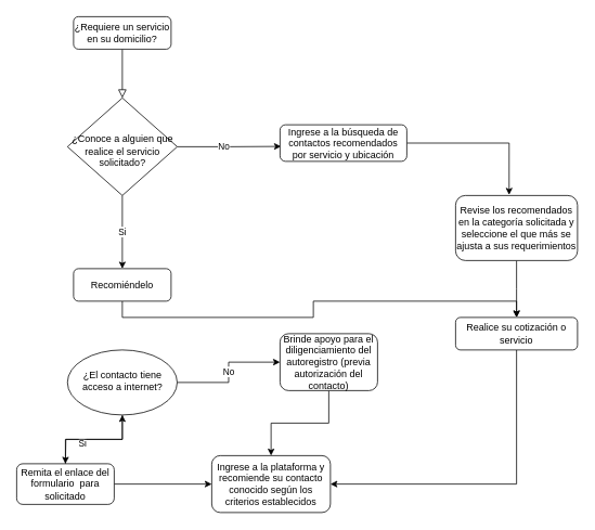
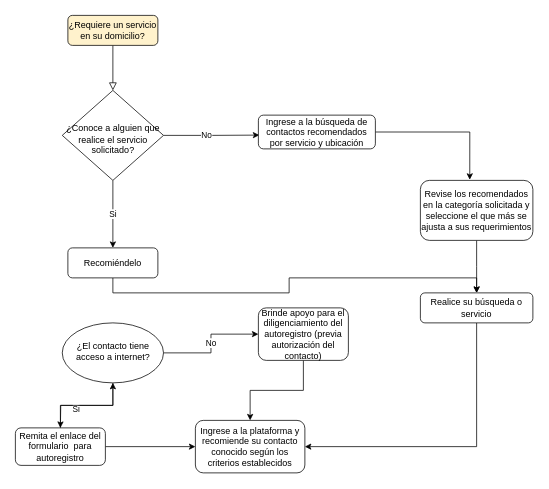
- <mxCell id="3" value="¿Requiere un servicio en su domicilio?" style="rounded=1;whiteSpace=wrap;html=1;fontSize=12;glass=0;strokeWidth=1;shadow=0;" parent="1" vertex="1"><mxGeometry x="90" y="20" width="120" height="40" as="geometry" /></mxCell>
+ <mxCell id="3" value="¿Requiere un servicio en su domicilio?" style="rounded=1;whiteSpace=wrap;html=1;fontSize=12;glass=0;strokeWidth=1;shadow=0;fillColor=#fff2cc;" parent="1" vertex="1"><mxGeometry x="90" y="20" width="120" height="40" as="geometry" /></mxCell>
- <mxCell id="25" value="Realice su cotización o servicio" style="rounded=1;whiteSpace=wrap;html=1;fontSize=12;glass=0;strokeWidth=1;shadow=0;" vertex="1" parent="1"><mxGeometry x="560" y="390" width="150" height="40" as="geometry" /></mxCell>
+ <mxCell id="25" value="Realice su búsqueda o servicio" style="rounded=1;whiteSpace=wrap;html=1;fontSize=12;glass=0;strokeWidth=1;shadow=0;" vertex="1" parent="1"><mxGeometry x="560" y="390" width="150" height="40" as="geometry" /></mxCell>
- <mxCell id="18" value="Remita el enlace del formulario&amp;nbsp; para solicitado" style="rounded=1;whiteSpace=wrap;html=1;fontSize=12;glass=0;strokeWidth=1;shadow=0;" vertex="1" parent="1"><mxGeometry x="20" y="570" width="120" height="50" as="geometry" /></mxCell>
+ <mxCell id="18" value="Remita el enlace del formulario&amp;nbsp; para autoregistro" style="rounded=1;whiteSpace=wrap;html=1;fontSize=12;glass=0;strokeWidth=1;shadow=0;" vertex="1" parent="1"><mxGeometry x="20" y="570" width="120" height="50" as="geometry" /></mxCell>
